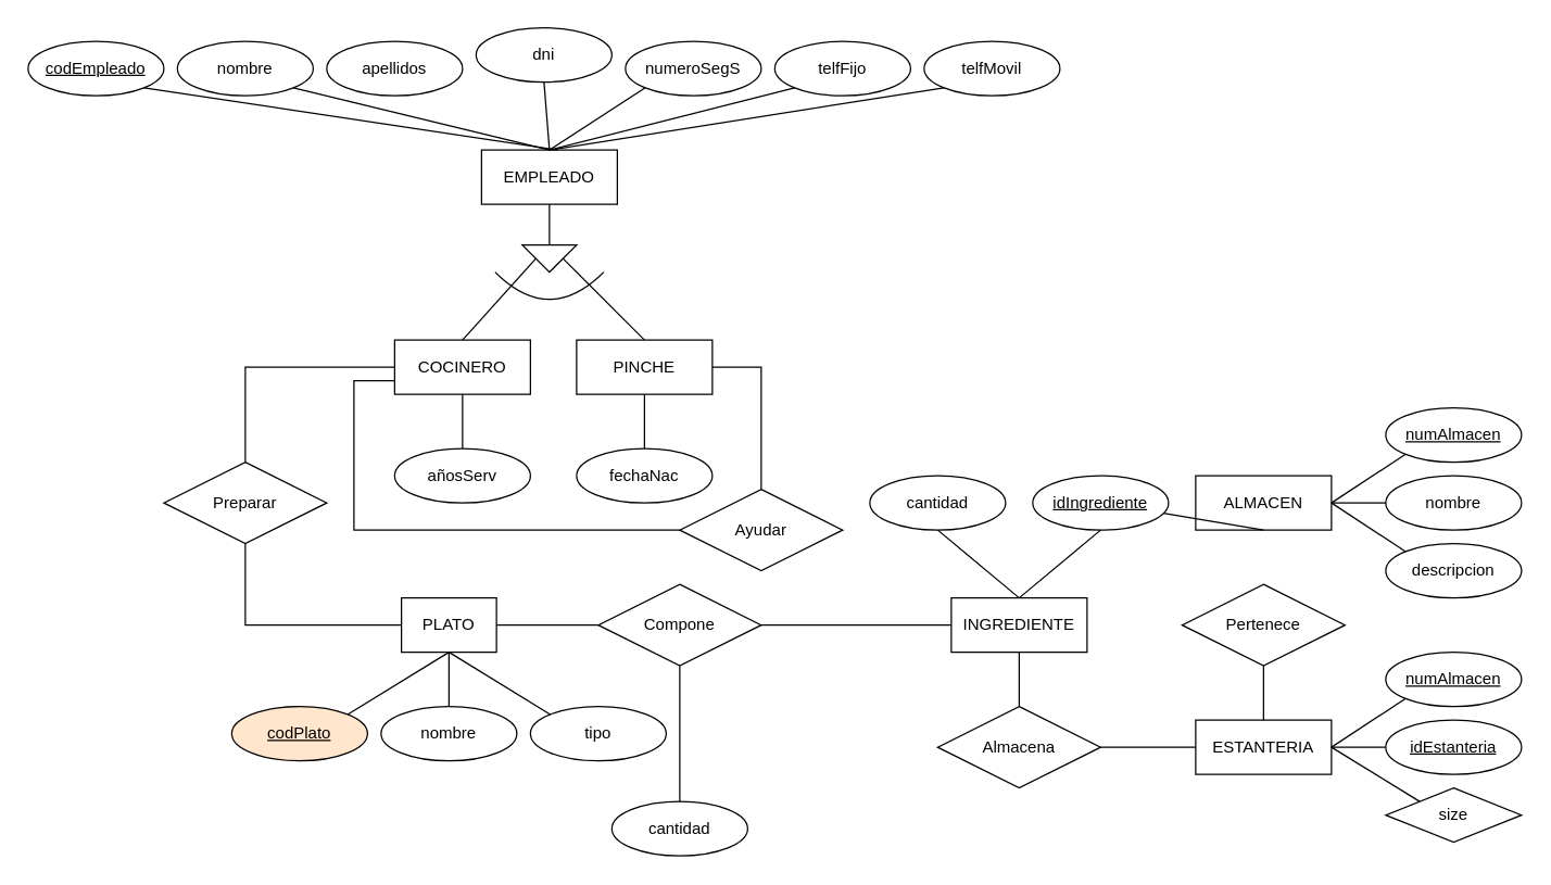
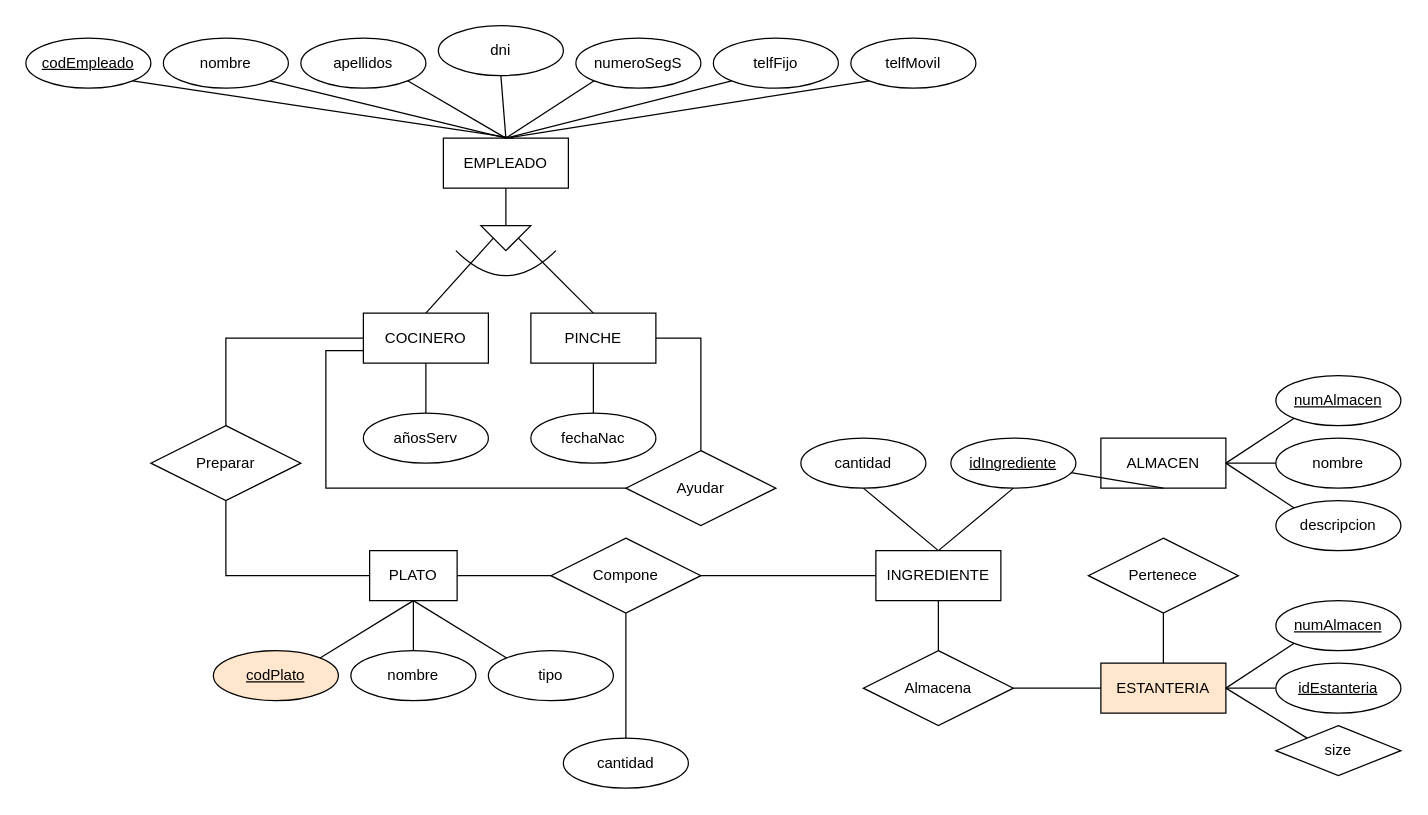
+ <mxCell id="13" value="" style="endArrow=none;html=1;rounded=0;entryX=0.5;entryY=0;entryDx=0;entryDy=0;exitX=1;exitY=1;exitDx=0;exitDy=0;" parent="1" source="4" target="2" edge="1"><mxGeometry width="50" height="50" relative="1" as="geometry"><mxPoint x="490" y="100" as="sourcePoint" /><mxPoint x="434" y="140" as="targetPoint" /></mxGeometry></mxCell>
- <mxCell id="37" value="ESTANTERIA" style="whiteSpace=wrap;html=1;align=center;" vertex="1" parent="1"><mxGeometry x="880" y="530" width="100" height="40" as="geometry" /></mxCell>
+ <mxCell id="37" value="ESTANTERIA" style="whiteSpace=wrap;html=1;align=center;fillColor=#ffe6cc;" vertex="1" parent="1"><mxGeometry x="880" y="530" width="100" height="40" as="geometry" /></mxCell>
